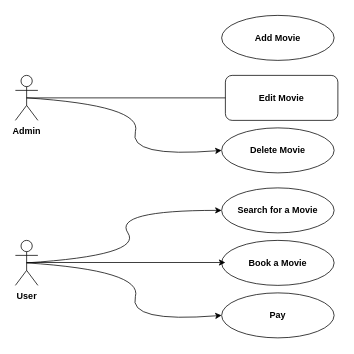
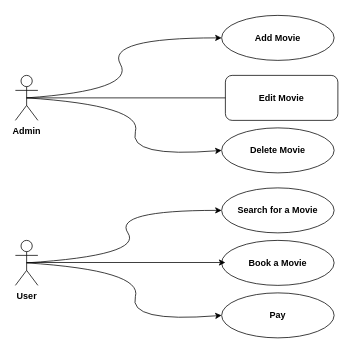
+ <mxCell id="10" value="" style="curved=1;endArrow=classic;html=1;exitX=0.5;exitY=0.5;exitDx=0;exitDy=0;exitPerimeter=0;entryX=0;entryY=0.5;entryDx=0;entryDy=0;" edge="1" parent="1" source="2" target="4"><mxGeometry width="50" height="50" relative="1" as="geometry"><mxPoint x="140" y="130" as="sourcePoint" /><mxPoint x="190" y="80" as="targetPoint" /><Array as="points"><mxPoint x="180" y="120" /><mxPoint x="140" y="50" /></Array></mxGeometry></mxCell>
